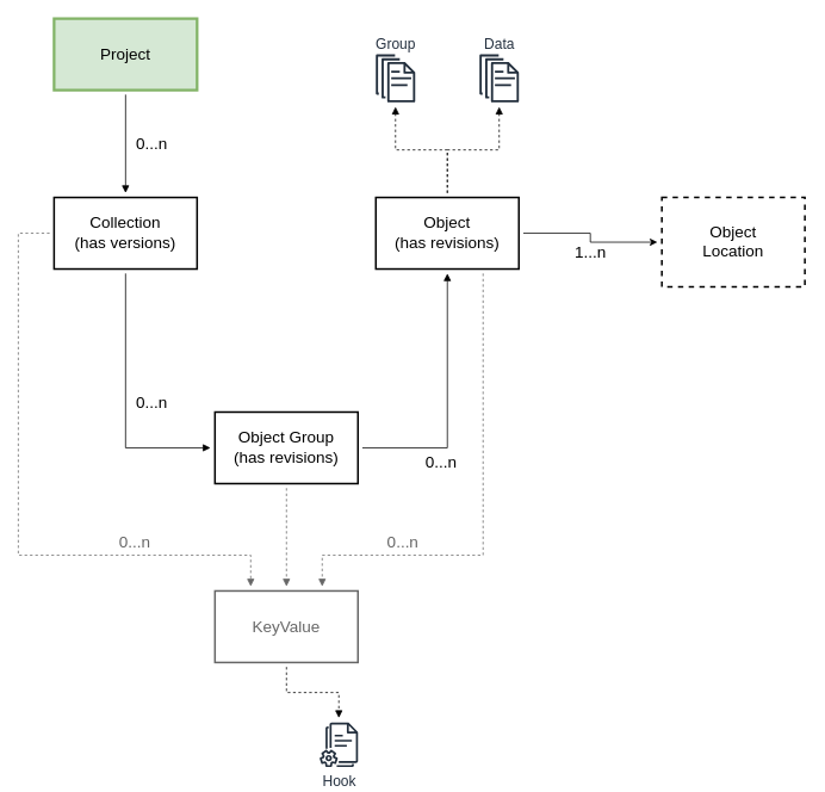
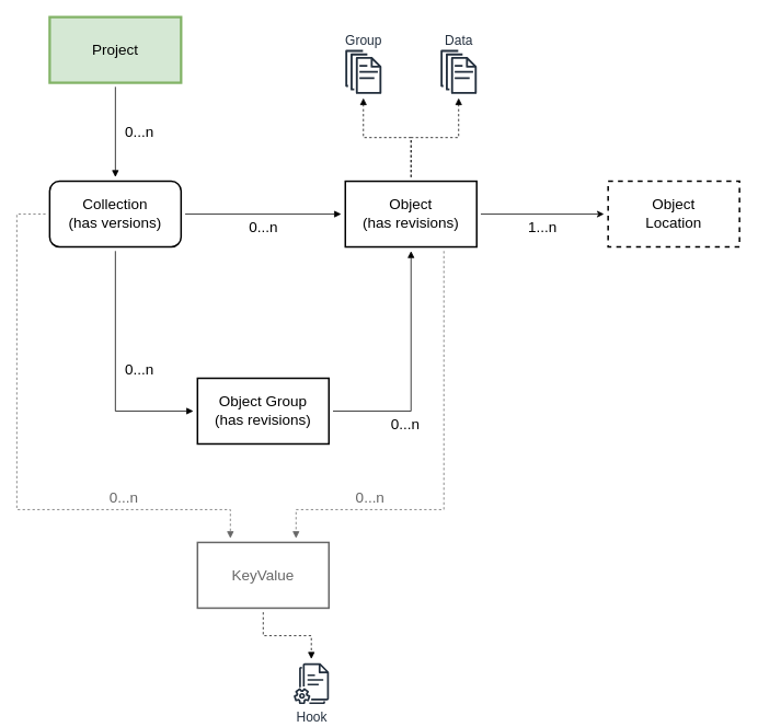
- <mxCell id="6" value="&lt;div&gt;Collection&lt;/div&gt;&lt;div&gt;(has versions)&lt;/div&gt;" style="rounded=0;whiteSpace=wrap;html=1;fontSize=18;fontStyle=0;strokeWidth=2;" parent="1" vertex="1"><mxGeometry x="60.01" y="220" width="160" height="80" as="geometry" /></mxCell>
+ <mxCell id="6" value="&lt;div&gt;Collection&lt;/div&gt;&lt;div&gt;(has versions)&lt;/div&gt;" style="whiteSpace=wrap;html=1;fontSize=18;fontStyle=0;strokeWidth=2;rounded=1;" parent="1" vertex="1"><mxGeometry x="60.01" y="220" width="160" height="80" as="geometry" /></mxCell>
+ <mxCell id="4" value="0...n" style="edgeStyle=orthogonalEdgeStyle;rounded=0;orthogonalLoop=1;jettySize=auto;html=1;fontSize=18;endArrow=block;endFill=1;sourcePerimeterSpacing=5;targetPerimeterSpacing=5;labelPosition=center;verticalLabelPosition=bottom;align=center;verticalAlign=top;labelBackgroundColor=none;" parent="1" source="6" target="11" edge="1"><mxGeometry relative="1" as="geometry" /></mxCell>
- <mxCell id="14" value="&lt;div&gt;Object&lt;br&gt;&lt;/div&gt;&lt;div&gt;Location&lt;/div&gt;" style="rounded=0;whiteSpace=wrap;html=1;fontSize=18;fontStyle=0;strokeWidth=2;align=center;dashed=1;" parent="1" vertex="1"><mxGeometry x="740.01" y="220" width="160" height="100" as="geometry" /></mxCell>
+ <mxCell id="14" value="&lt;div&gt;Object&lt;br&gt;&lt;/div&gt;&lt;div&gt;Location&lt;/div&gt;" style="rounded=0;whiteSpace=wrap;html=1;fontSize=18;fontStyle=0;strokeWidth=2;align=center;dashed=1;" parent="1" vertex="1"><mxGeometry x="740.01" y="220" width="160" height="80" as="geometry" /></mxCell>
- <mxCell id="17" value="" style="edgeStyle=orthogonalEdgeStyle;rounded=0;orthogonalLoop=1;jettySize=auto;html=1;fontSize=18;endArrow=block;endFill=1;sourcePerimeterSpacing=5;targetPerimeterSpacing=5;labelPosition=center;verticalLabelPosition=bottom;align=center;verticalAlign=top;spacingLeft=10;dashed=1;strokeColor=#666666;fontColor=#666666;" parent="1" source="7" target="16" edge="1"><mxGeometry x="-0.727" relative="1" as="geometry"><mxPoint x="60.01" y="620" as="sourcePoint" /><mxPoint x="400.01" y="590" as="targetPoint" /><mxPoint as="offset" /><Array as="points"><mxPoint x="320" y="600" /><mxPoint x="320" y="600" /></Array></mxGeometry></mxCell>
